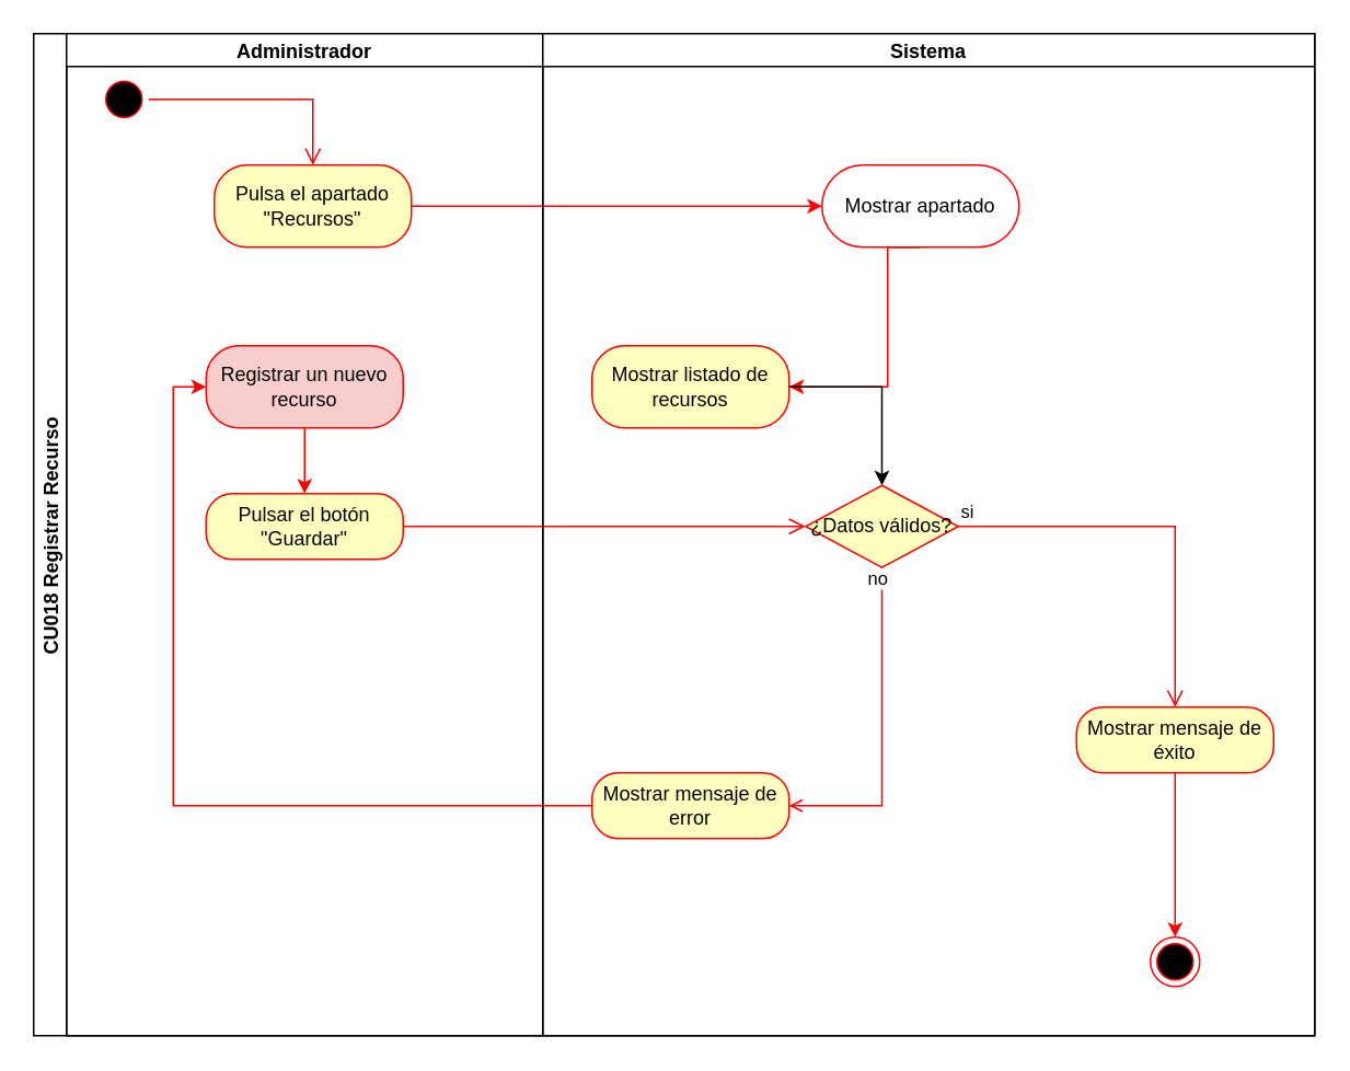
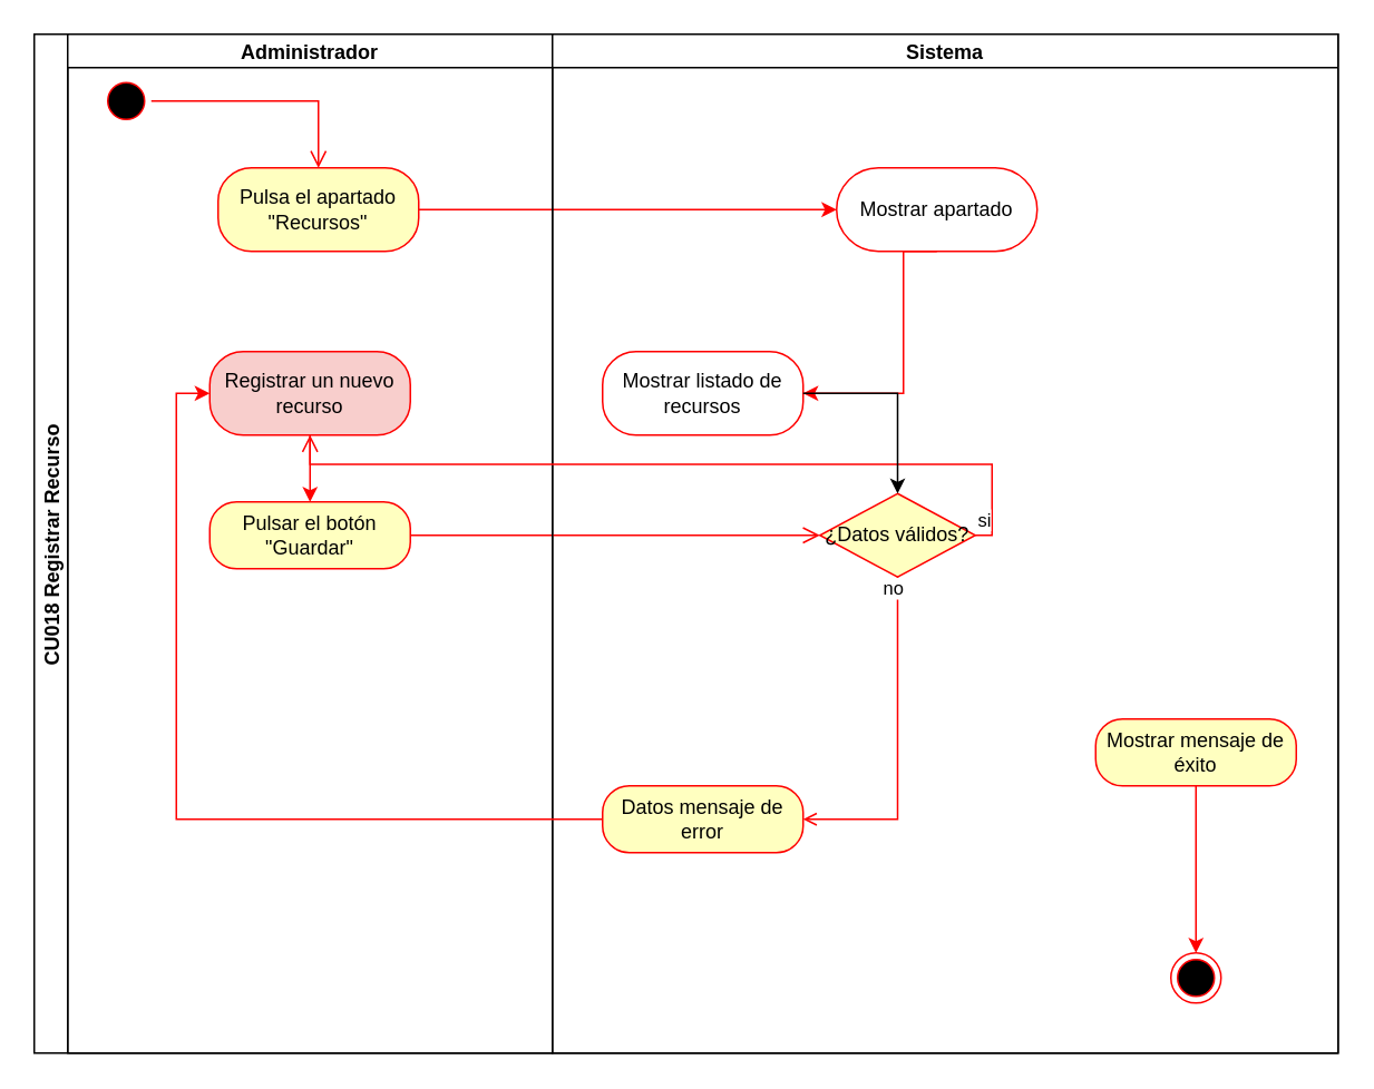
- <mxCell id="22" value="Mostrar listado de recursos" style="rounded=1;whiteSpace=wrap;html=1;arcSize=40;fontColor=#000000;fillColor=#ffffc0;strokeColor=#ff0000;" vertex="1" parent="12"><mxGeometry x="30" y="190" width="120" height="50" as="geometry" /></mxCell>
+ <mxCell id="22" value="Mostrar listado de recursos" style="rounded=1;whiteSpace=wrap;html=1;arcSize=40;fontColor=#000000;fillColor=#ffffff;strokeColor=#ff0000;" vertex="1" parent="12"><mxGeometry x="30" y="190" width="120" height="50" as="geometry" /></mxCell>
- <mxCell id="15" value="si" style="edgeStyle=orthogonalEdgeStyle;html=1;align=left;verticalAlign=bottom;endArrow=open;endSize=8;strokeColor=#ff0000;rounded=0;entryX=0.5;entryY=0;entryDx=0;entryDy=0;exitX=1;exitY=0.5;exitDx=0;exitDy=0;" edge="1" parent="12" source="18" target="17"><mxGeometry x="-1" relative="1" as="geometry"><mxPoint x="305" y="530" as="targetPoint" /><mxPoint x="282.5" y="490" as="sourcePoint" /><mxPoint as="offset" /></mxGeometry></mxCell>
+ <mxCell id="15" value="si" style="edgeStyle=orthogonalEdgeStyle;html=1;align=left;verticalAlign=bottom;endArrow=open;endSize=8;strokeColor=#ff0000;rounded=0;exitX=1;exitY=0.5;exitDx=0;exitDy=0;" edge="1" parent="12" source="18" target="7"><mxGeometry x="-1" relative="1" as="geometry"><mxPoint x="305" y="530" as="targetPoint" /><mxPoint x="282.5" y="490" as="sourcePoint" /><mxPoint as="offset" /></mxGeometry></mxCell>
- <mxCell id="19" value="Mostrar mensaje de error" style="rounded=1;whiteSpace=wrap;html=1;arcSize=40;fontColor=#000000;fillColor=#ffffc0;strokeColor=#ff0000;" vertex="1" parent="12"><mxGeometry x="30" y="450" width="120" height="40" as="geometry" /></mxCell>
+ <mxCell id="19" value="Datos mensaje de error" style="rounded=1;whiteSpace=wrap;html=1;arcSize=40;fontColor=#000000;fillColor=#ffffc0;strokeColor=#ff0000;" vertex="1" parent="12"><mxGeometry x="30" y="450" width="120" height="40" as="geometry" /></mxCell>
